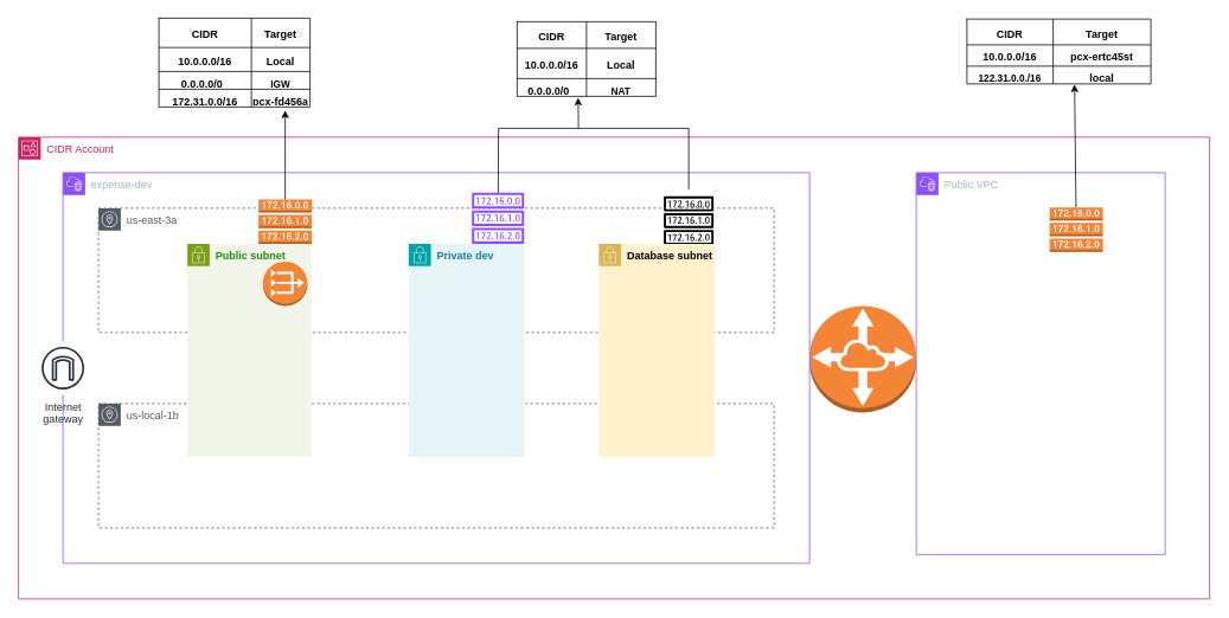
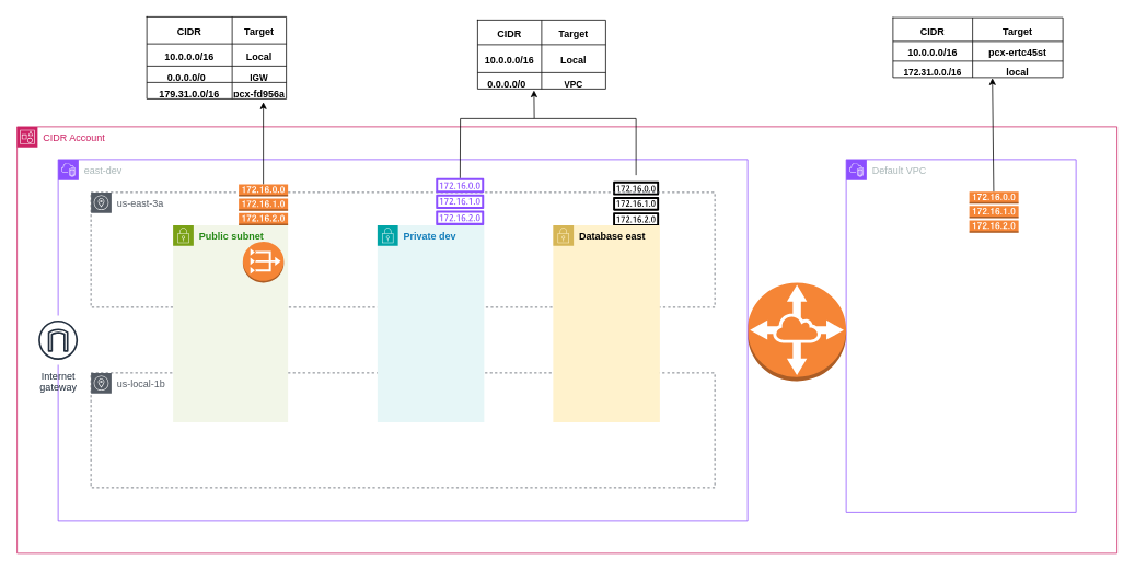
- <mxCell id="47" value="&lt;font style=&quot;font-size: 11px;&quot;&gt;&lt;b&gt;122.31.0.0./16&lt;/b&gt;&lt;/font&gt;" style="shape=partialRectangle;html=1;whiteSpace=wrap;connectable=0;strokeColor=inherit;overflow=hidden;fillColor=none;top=0;left=0;bottom=0;right=0;pointerEvents=1;fontSize=16;" vertex="1" parent="46"><mxGeometry width="97" height="20" as="geometry"><mxRectangle width="97" height="20" as="alternateBounds" /></mxGeometry></mxCell>
+ <mxCell id="47" value="&lt;font style=&quot;font-size: 11px;&quot;&gt;&lt;b&gt;172.31.0.0./16&lt;/b&gt;&lt;/font&gt;" style="shape=partialRectangle;html=1;whiteSpace=wrap;connectable=0;strokeColor=inherit;overflow=hidden;fillColor=none;top=0;left=0;bottom=0;right=0;pointerEvents=1;fontSize=16;" vertex="1" parent="46"><mxGeometry width="97" height="20" as="geometry"><mxRectangle width="97" height="20" as="alternateBounds" /></mxGeometry></mxCell>
- <mxCell id="38" value="&lt;font style=&quot;font-size: 11px;&quot;&gt;&lt;b&gt;NAT&lt;/b&gt;&lt;/font&gt;" style="shape=partialRectangle;html=1;whiteSpace=wrap;connectable=0;strokeColor=inherit;overflow=hidden;fillColor=none;top=0;left=0;bottom=0;right=0;pointerEvents=1;fontSize=16;" vertex="1" parent="36"><mxGeometry x="78" width="78" height="20" as="geometry"><mxRectangle width="78" height="20" as="alternateBounds" /></mxGeometry></mxCell>
+ <mxCell id="38" value="&lt;font style=&quot;font-size: 11px;&quot;&gt;&lt;b&gt;VPC&lt;/b&gt;&lt;/font&gt;" style="shape=partialRectangle;html=1;whiteSpace=wrap;connectable=0;strokeColor=inherit;overflow=hidden;fillColor=none;top=0;left=0;bottom=0;right=0;pointerEvents=1;fontSize=16;" vertex="1" parent="36"><mxGeometry x="78" width="78" height="20" as="geometry"><mxRectangle width="78" height="20" as="alternateBounds" /></mxGeometry></mxCell>
- <mxCell id="27" value="&lt;font style=&quot;font-size: 12px;&quot;&gt;&lt;b&gt;172.31.0.0/16&lt;/b&gt;&lt;/font&gt;" style="shape=partialRectangle;html=1;whiteSpace=wrap;connectable=0;strokeColor=inherit;overflow=hidden;fillColor=none;top=0;left=0;bottom=0;right=0;pointerEvents=1;fontSize=16;" vertex="1" parent="26"><mxGeometry width="104" height="20" as="geometry"><mxRectangle width="104" height="20" as="alternateBounds" /></mxGeometry></mxCell>
+ <mxCell id="27" value="&lt;font style=&quot;font-size: 12px;&quot;&gt;&lt;b&gt;179.31.0.0/16&lt;/b&gt;&lt;/font&gt;" style="shape=partialRectangle;html=1;whiteSpace=wrap;connectable=0;strokeColor=inherit;overflow=hidden;fillColor=none;top=0;left=0;bottom=0;right=0;pointerEvents=1;fontSize=16;" vertex="1" parent="26"><mxGeometry width="104" height="20" as="geometry"><mxRectangle width="104" height="20" as="alternateBounds" /></mxGeometry></mxCell>
- <mxCell id="28" value="&lt;font style=&quot;font-size: 12px;&quot;&gt;&lt;b&gt;pcx-fd456a&lt;/b&gt;&lt;/font&gt;" style="shape=partialRectangle;html=1;whiteSpace=wrap;connectable=0;strokeColor=inherit;overflow=hidden;fillColor=none;top=0;left=0;bottom=0;right=0;pointerEvents=1;fontSize=16;" vertex="1" parent="26"><mxGeometry x="104" width="66" height="20" as="geometry"><mxRectangle width="66" height="20" as="alternateBounds" /></mxGeometry></mxCell>
+ <mxCell id="28" value="&lt;font style=&quot;font-size: 12px;&quot;&gt;&lt;b&gt;pcx-fd956a&lt;/b&gt;&lt;/font&gt;" style="shape=partialRectangle;html=1;whiteSpace=wrap;connectable=0;strokeColor=inherit;overflow=hidden;fillColor=none;top=0;left=0;bottom=0;right=0;pointerEvents=1;fontSize=16;" vertex="1" parent="26"><mxGeometry x="104" width="66" height="20" as="geometry"><mxRectangle width="66" height="20" as="alternateBounds" /></mxGeometry></mxCell>
- <mxCell id="6" value="expense-dev" style="points=[[0,0],[0.25,0],[0.5,0],[0.75,0],[1,0],[1,0.25],[1,0.5],[1,0.75],[1,1],[0.75,1],[0.5,1],[0.25,1],[0,1],[0,0.75],[0,0.5],[0,0.25]];outlineConnect=0;gradientColor=none;html=1;whiteSpace=wrap;fontSize=12;fontStyle=0;container=1;pointerEvents=0;collapsible=0;recursiveResize=0;shape=mxgraph.aws4.group;grIcon=mxgraph.aws4.group_vpc2;strokeColor=#8C4FFF;fillColor=none;verticalAlign=top;align=left;spacingLeft=30;fontColor=#AAB7B8;dashed=0;" vertex="1" parent="1"><mxGeometry x="70" y="194" width="840" height="440" as="geometry" /></mxCell>
+ <mxCell id="6" value="east-dev" style="points=[[0,0],[0.25,0],[0.5,0],[0.75,0],[1,0],[1,0.25],[1,0.5],[1,0.75],[1,1],[0.75,1],[0.5,1],[0.25,1],[0,1],[0,0.75],[0,0.5],[0,0.25]];outlineConnect=0;gradientColor=none;html=1;whiteSpace=wrap;fontSize=12;fontStyle=0;container=1;pointerEvents=0;collapsible=0;recursiveResize=0;shape=mxgraph.aws4.group;grIcon=mxgraph.aws4.group_vpc2;strokeColor=#8C4FFF;fillColor=none;verticalAlign=top;align=left;spacingLeft=30;fontColor=#AAB7B8;dashed=0;" vertex="1" parent="1"><mxGeometry x="70" y="194" width="840" height="440" as="geometry" /></mxCell>
- <mxCell id="3" value="Public VPC" style="points=[[0,0],[0.25,0],[0.5,0],[0.75,0],[1,0],[1,0.25],[1,0.5],[1,0.75],[1,1],[0.75,1],[0.5,1],[0.25,1],[0,1],[0,0.75],[0,0.5],[0,0.25]];outlineConnect=0;gradientColor=none;html=1;whiteSpace=wrap;fontSize=12;fontStyle=0;container=1;pointerEvents=0;collapsible=0;recursiveResize=0;shape=mxgraph.aws4.group;grIcon=mxgraph.aws4.group_vpc2;strokeColor=#8C4FFF;fillColor=none;verticalAlign=top;align=left;spacingLeft=30;fontColor=#AAB7B8;dashed=0;" vertex="1" parent="2"><mxGeometry x="1010" y="40" width="280" height="430" as="geometry" /></mxCell>
+ <mxCell id="3" value="Default VPC" style="points=[[0,0],[0.25,0],[0.5,0],[0.75,0],[1,0],[1,0.25],[1,0.5],[1,0.75],[1,1],[0.75,1],[0.5,1],[0.25,1],[0,1],[0,0.75],[0,0.5],[0,0.25]];outlineConnect=0;gradientColor=none;html=1;whiteSpace=wrap;fontSize=12;fontStyle=0;container=1;pointerEvents=0;collapsible=0;recursiveResize=0;shape=mxgraph.aws4.group;grIcon=mxgraph.aws4.group_vpc2;strokeColor=#8C4FFF;fillColor=none;verticalAlign=top;align=left;spacingLeft=30;fontColor=#AAB7B8;dashed=0;" vertex="1" parent="2"><mxGeometry x="1010" y="40" width="280" height="430" as="geometry" /></mxCell>
- <mxCell id="13" value="&lt;b&gt;Database subnet&lt;/b&gt;" style="points=[[0,0],[0.25,0],[0.5,0],[0.75,0],[1,0],[1,0.25],[1,0.5],[1,0.75],[1,1],[0.75,1],[0.5,1],[0.25,1],[0,1],[0,0.75],[0,0.5],[0,0.25]];outlineConnect=0;html=1;whiteSpace=wrap;fontSize=12;fontStyle=0;container=1;pointerEvents=0;collapsible=0;recursiveResize=0;shape=mxgraph.aws4.group;grIcon=mxgraph.aws4.group_security_group;grStroke=0;strokeColor=#d6b656;fillColor=#fff2cc;verticalAlign=top;align=left;spacingLeft=30;dashed=0;" vertex="1" parent="1"><mxGeometry x="673" y="274" width="130" height="240" as="geometry" /></mxCell>
+ <mxCell id="13" value="&lt;b&gt;Database east&lt;/b&gt;" style="points=[[0,0],[0.25,0],[0.5,0],[0.75,0],[1,0],[1,0.25],[1,0.5],[1,0.75],[1,1],[0.75,1],[0.5,1],[0.25,1],[0,1],[0,0.75],[0,0.5],[0,0.25]];outlineConnect=0;html=1;whiteSpace=wrap;fontSize=12;fontStyle=0;container=1;pointerEvents=0;collapsible=0;recursiveResize=0;shape=mxgraph.aws4.group;grIcon=mxgraph.aws4.group_security_group;grStroke=0;strokeColor=#d6b656;fillColor=#fff2cc;verticalAlign=top;align=left;spacingLeft=30;dashed=0;" vertex="1" parent="1"><mxGeometry x="673" y="274" width="130" height="240" as="geometry" /></mxCell>
